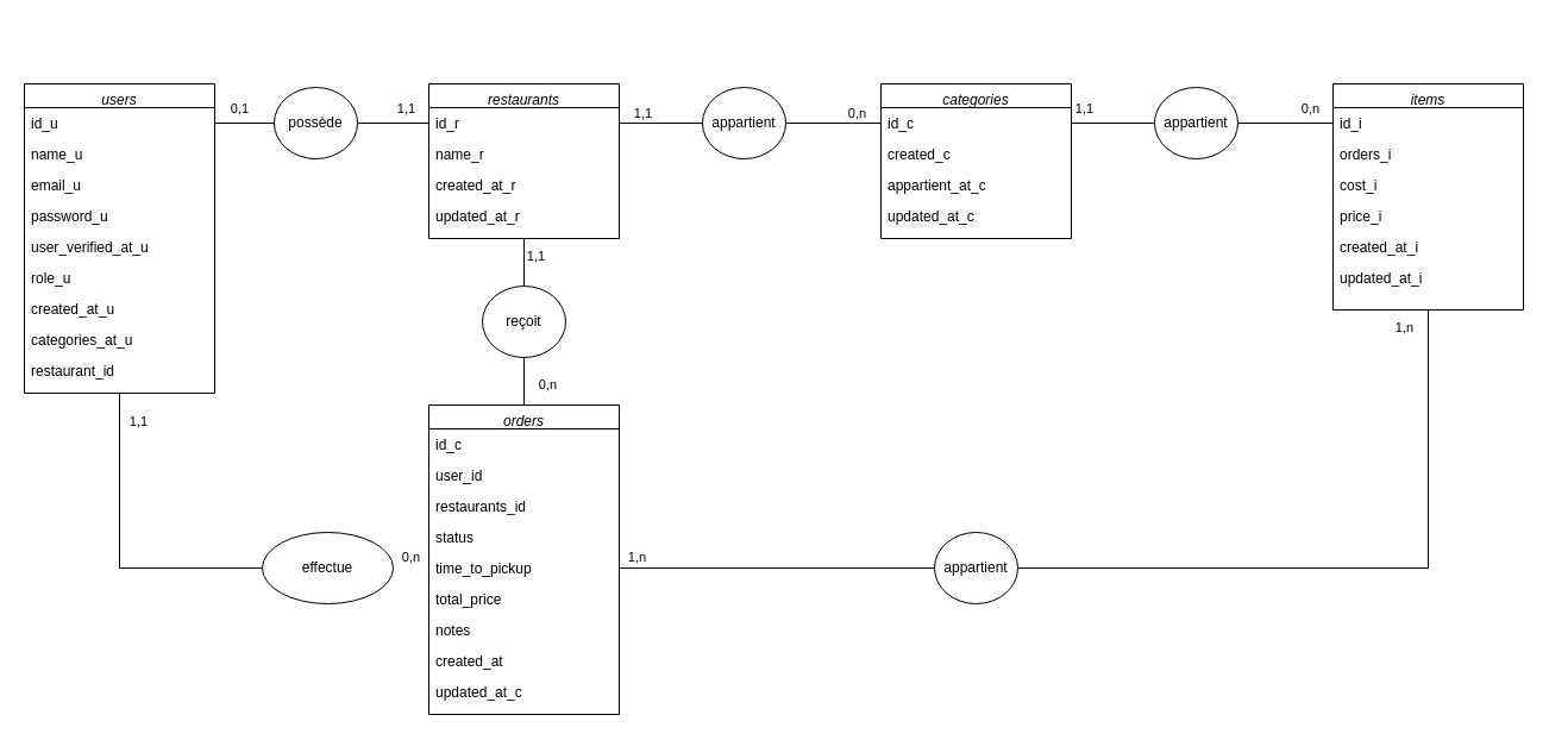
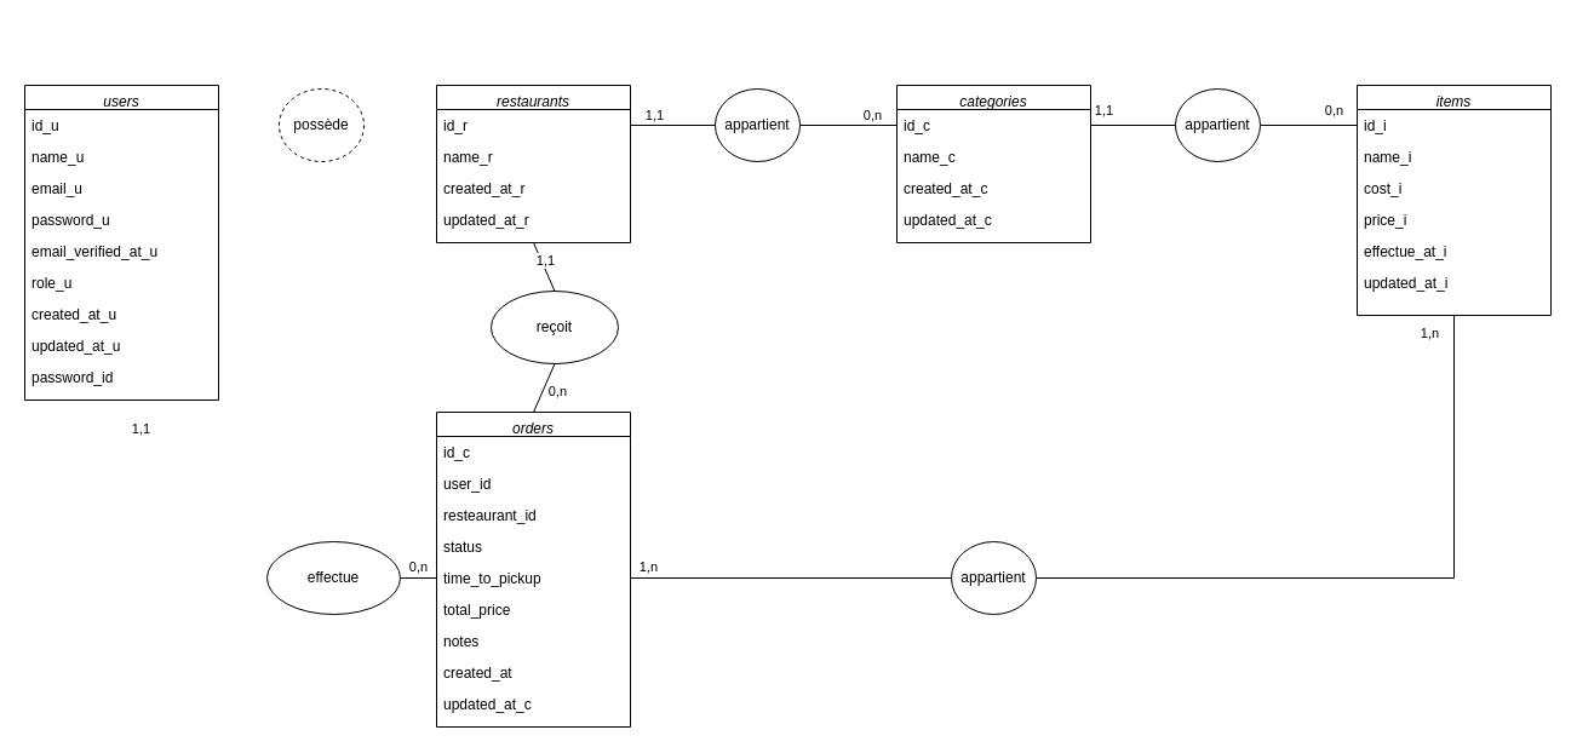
- <mxCell id="18" value="" style="endArrow=none;html=1;rounded=0;exitX=1;exitY=0.5;exitDx=0;exitDy=0;entryX=0;entryY=0.5;entryDx=0;entryDy=0;" parent="1" source="3" target="17" edge="1"><mxGeometry width="50" height="50" relative="1" as="geometry"><mxPoint x="680" y="220" as="sourcePoint" /><mxPoint x="730" y="170" as="targetPoint" /></mxGeometry></mxCell>
- <mxCell id="19" value="0&lt;span style=&quot;background-color: light-dark(#ffffff, var(--ge-dark-color, #121212)); color: light-dark(rgb(0, 0, 0), rgb(255, 255, 255));&quot;&gt;,1&lt;/span&gt;" style="edgeLabel;html=1;align=center;verticalAlign=middle;resizable=0;points=[];" parent="18" vertex="1" connectable="0"><mxGeometry x="0.177" y="2" relative="1" as="geometry"><mxPoint x="-9" y="-11" as="offset" /></mxGeometry></mxCell>
- <mxCell id="17" value="possède" style="ellipse;whiteSpace=wrap;html=1;" parent="1" vertex="1"><mxGeometry x="230" y="73" width="70" height="60" as="geometry" /></mxCell>
+ <mxCell id="17" value="possède" style="ellipse;whiteSpace=wrap;html=1;dashed=1;" parent="1" vertex="1"><mxGeometry x="230" y="73" width="70" height="60" as="geometry" /></mxCell>
- <mxCell id="20" value="" style="endArrow=none;html=1;rounded=0;exitX=1;exitY=0.5;exitDx=0;exitDy=0;entryX=0;entryY=0.5;entryDx=0;entryDy=0;" parent="1" source="17" target="13" edge="1"><mxGeometry width="50" height="50" relative="1" as="geometry"><mxPoint x="680" y="220" as="sourcePoint" /><mxPoint x="730" y="170" as="targetPoint" /></mxGeometry></mxCell>
- <mxCell id="21" value="1,1" style="edgeLabel;html=1;align=center;verticalAlign=middle;resizable=0;points=[];" parent="20" vertex="1" connectable="0"><mxGeometry x="-0.154" y="-1" relative="1" as="geometry"><mxPoint x="15" y="-14" as="offset" /></mxGeometry></mxCell>
- <mxCell id="24" value="created_c" style="text;align=left;verticalAlign=top;spacingLeft=4;spacingRight=4;overflow=hidden;rotatable=0;points=[[0,0.5],[1,0.5]];portConstraint=eastwest;rounded=0;shadow=0;html=0;" parent="22" vertex="1"><mxGeometry y="46" width="160" height="26" as="geometry" /></mxCell>
+ <mxCell id="24" value="name_c" style="text;align=left;verticalAlign=top;spacingLeft=4;spacingRight=4;overflow=hidden;rotatable=0;points=[[0,0.5],[1,0.5]];portConstraint=eastwest;rounded=0;shadow=0;html=0;" parent="22" vertex="1"><mxGeometry y="46" width="160" height="26" as="geometry" /></mxCell>
- <mxCell id="29" value="orders_i" style="text;align=left;verticalAlign=top;spacingLeft=4;spacingRight=4;overflow=hidden;rotatable=0;points=[[0,0.5],[1,0.5]];portConstraint=eastwest;rounded=0;shadow=0;html=0;" parent="27" vertex="1"><mxGeometry y="46" width="160" height="26" as="geometry" /></mxCell>
+ <mxCell id="29" value="name_i" style="text;align=left;verticalAlign=top;spacingLeft=4;spacingRight=4;overflow=hidden;rotatable=0;points=[[0,0.5],[1,0.5]];portConstraint=eastwest;rounded=0;shadow=0;html=0;" parent="27" vertex="1"><mxGeometry y="46" width="160" height="26" as="geometry" /></mxCell>
- <mxCell id="25" value="appartient_at_c" style="text;align=left;verticalAlign=top;spacingLeft=4;spacingRight=4;overflow=hidden;rotatable=0;points=[[0,0.5],[1,0.5]];portConstraint=eastwest;rounded=0;shadow=0;html=0;" parent="22" vertex="1"><mxGeometry y="72" width="160" height="26" as="geometry" /></mxCell>
+ <mxCell id="25" value="created_at_c" style="text;align=left;verticalAlign=top;spacingLeft=4;spacingRight=4;overflow=hidden;rotatable=0;points=[[0,0.5],[1,0.5]];portConstraint=eastwest;rounded=0;shadow=0;html=0;" parent="22" vertex="1"><mxGeometry y="72" width="160" height="26" as="geometry" /></mxCell>
- <mxCell id="7" value="user_verified_at_u" style="text;align=left;verticalAlign=top;spacingLeft=4;spacingRight=4;overflow=hidden;rotatable=0;points=[[0,0.5],[1,0.5]];portConstraint=eastwest;rounded=0;shadow=0;html=0;" parent="2" vertex="1"><mxGeometry y="124" width="160" height="26" as="geometry" /></mxCell>
+ <mxCell id="7" value="email_verified_at_u" style="text;align=left;verticalAlign=top;spacingLeft=4;spacingRight=4;overflow=hidden;rotatable=0;points=[[0,0.5],[1,0.5]];portConstraint=eastwest;rounded=0;shadow=0;html=0;" parent="2" vertex="1"><mxGeometry y="124" width="160" height="26" as="geometry" /></mxCell>
- <mxCell id="32" value="created_at_i" style="text;align=left;verticalAlign=top;spacingLeft=4;spacingRight=4;overflow=hidden;rotatable=0;points=[[0,0.5],[1,0.5]];portConstraint=eastwest;rounded=0;shadow=0;html=0;" parent="27" vertex="1"><mxGeometry y="124" width="160" height="26" as="geometry" /></mxCell>
+ <mxCell id="32" value="effectue_at_i" style="text;align=left;verticalAlign=top;spacingLeft=4;spacingRight=4;overflow=hidden;rotatable=0;points=[[0,0.5],[1,0.5]];portConstraint=eastwest;rounded=0;shadow=0;html=0;" parent="27" vertex="1"><mxGeometry y="124" width="160" height="26" as="geometry" /></mxCell>
- <mxCell id="59" value="reçoit" style="ellipse;whiteSpace=wrap;html=1;" vertex="1" parent="1"><mxGeometry x="405" y="240" width="70" height="60" as="geometry" /></mxCell>
+ <mxCell id="59" value="reçoit" style="ellipse;whiteSpace=wrap;html=1;" vertex="1" parent="1"><mxGeometry x="405" y="240" width="105" height="60" as="geometry" /></mxCell>
- <mxCell id="10" value="categories_at_u" style="text;align=left;verticalAlign=top;spacingLeft=4;spacingRight=4;overflow=hidden;rotatable=0;points=[[0,0.5],[1,0.5]];portConstraint=eastwest;rounded=0;shadow=0;html=0;" parent="2" vertex="1"><mxGeometry y="202" width="160" height="26" as="geometry" /></mxCell>
+ <mxCell id="10" value="updated_at_u" style="text;align=left;verticalAlign=top;spacingLeft=4;spacingRight=4;overflow=hidden;rotatable=0;points=[[0,0.5],[1,0.5]];portConstraint=eastwest;rounded=0;shadow=0;html=0;" parent="2" vertex="1"><mxGeometry y="202" width="160" height="26" as="geometry" /></mxCell>
- <mxCell id="11" value="restaurant_id" style="text;align=left;verticalAlign=top;spacingLeft=4;spacingRight=4;overflow=hidden;rotatable=0;points=[[0,0.5],[1,0.5]];portConstraint=eastwest;rounded=0;shadow=0;html=0;" vertex="1" parent="2"><mxGeometry y="228" width="160" height="26" as="geometry" /></mxCell>
+ <mxCell id="11" value="password_id" style="text;align=left;verticalAlign=top;spacingLeft=4;spacingRight=4;overflow=hidden;rotatable=0;points=[[0,0.5],[1,0.5]];portConstraint=eastwest;rounded=0;shadow=0;html=0;" vertex="1" parent="2"><mxGeometry y="228" width="160" height="26" as="geometry" /></mxCell>
- <mxCell id="47" value="restaurants_id" style="text;align=left;verticalAlign=top;spacingLeft=4;spacingRight=4;overflow=hidden;rotatable=0;points=[[0,0.5],[1,0.5]];portConstraint=eastwest;rounded=0;shadow=0;html=0;" vertex="1" parent="44"><mxGeometry y="72" width="160" height="26" as="geometry" /></mxCell>
+ <mxCell id="47" value="resteaurant_id" style="text;align=left;verticalAlign=top;spacingLeft=4;spacingRight=4;overflow=hidden;rotatable=0;points=[[0,0.5],[1,0.5]];portConstraint=eastwest;rounded=0;shadow=0;html=0;" vertex="1" parent="44"><mxGeometry y="72" width="160" height="26" as="geometry" /></mxCell>
- <mxCell id="55" value="" style="endArrow=none;html=1;rounded=0;exitX=0.5;exitY=1;exitDx=0;exitDy=0;entryX=0;entryY=0.5;entryDx=0;entryDy=0;" edge="1" parent="1" source="2" target="54"><mxGeometry width="50" height="50" relative="1" as="geometry"><mxPoint x="620" y="360" as="sourcePoint" /><mxPoint x="670" y="310" as="targetPoint" /><Array as="points"><mxPoint x="100" y="477" /></Array></mxGeometry></mxCell>
+ <mxCell id="56" value="" style="endArrow=none;html=1;rounded=0;exitX=1;exitY=0.5;exitDx=0;exitDy=0;entryX=0;entryY=0.5;entryDx=0;entryDy=0;" edge="1" parent="1" source="54" target="49"><mxGeometry width="50" height="50" relative="1" as="geometry"><mxPoint x="110" y="340" as="sourcePoint" /><mxPoint x="310" y="410" as="targetPoint" /><Array as="points" /></mxGeometry></mxCell>
